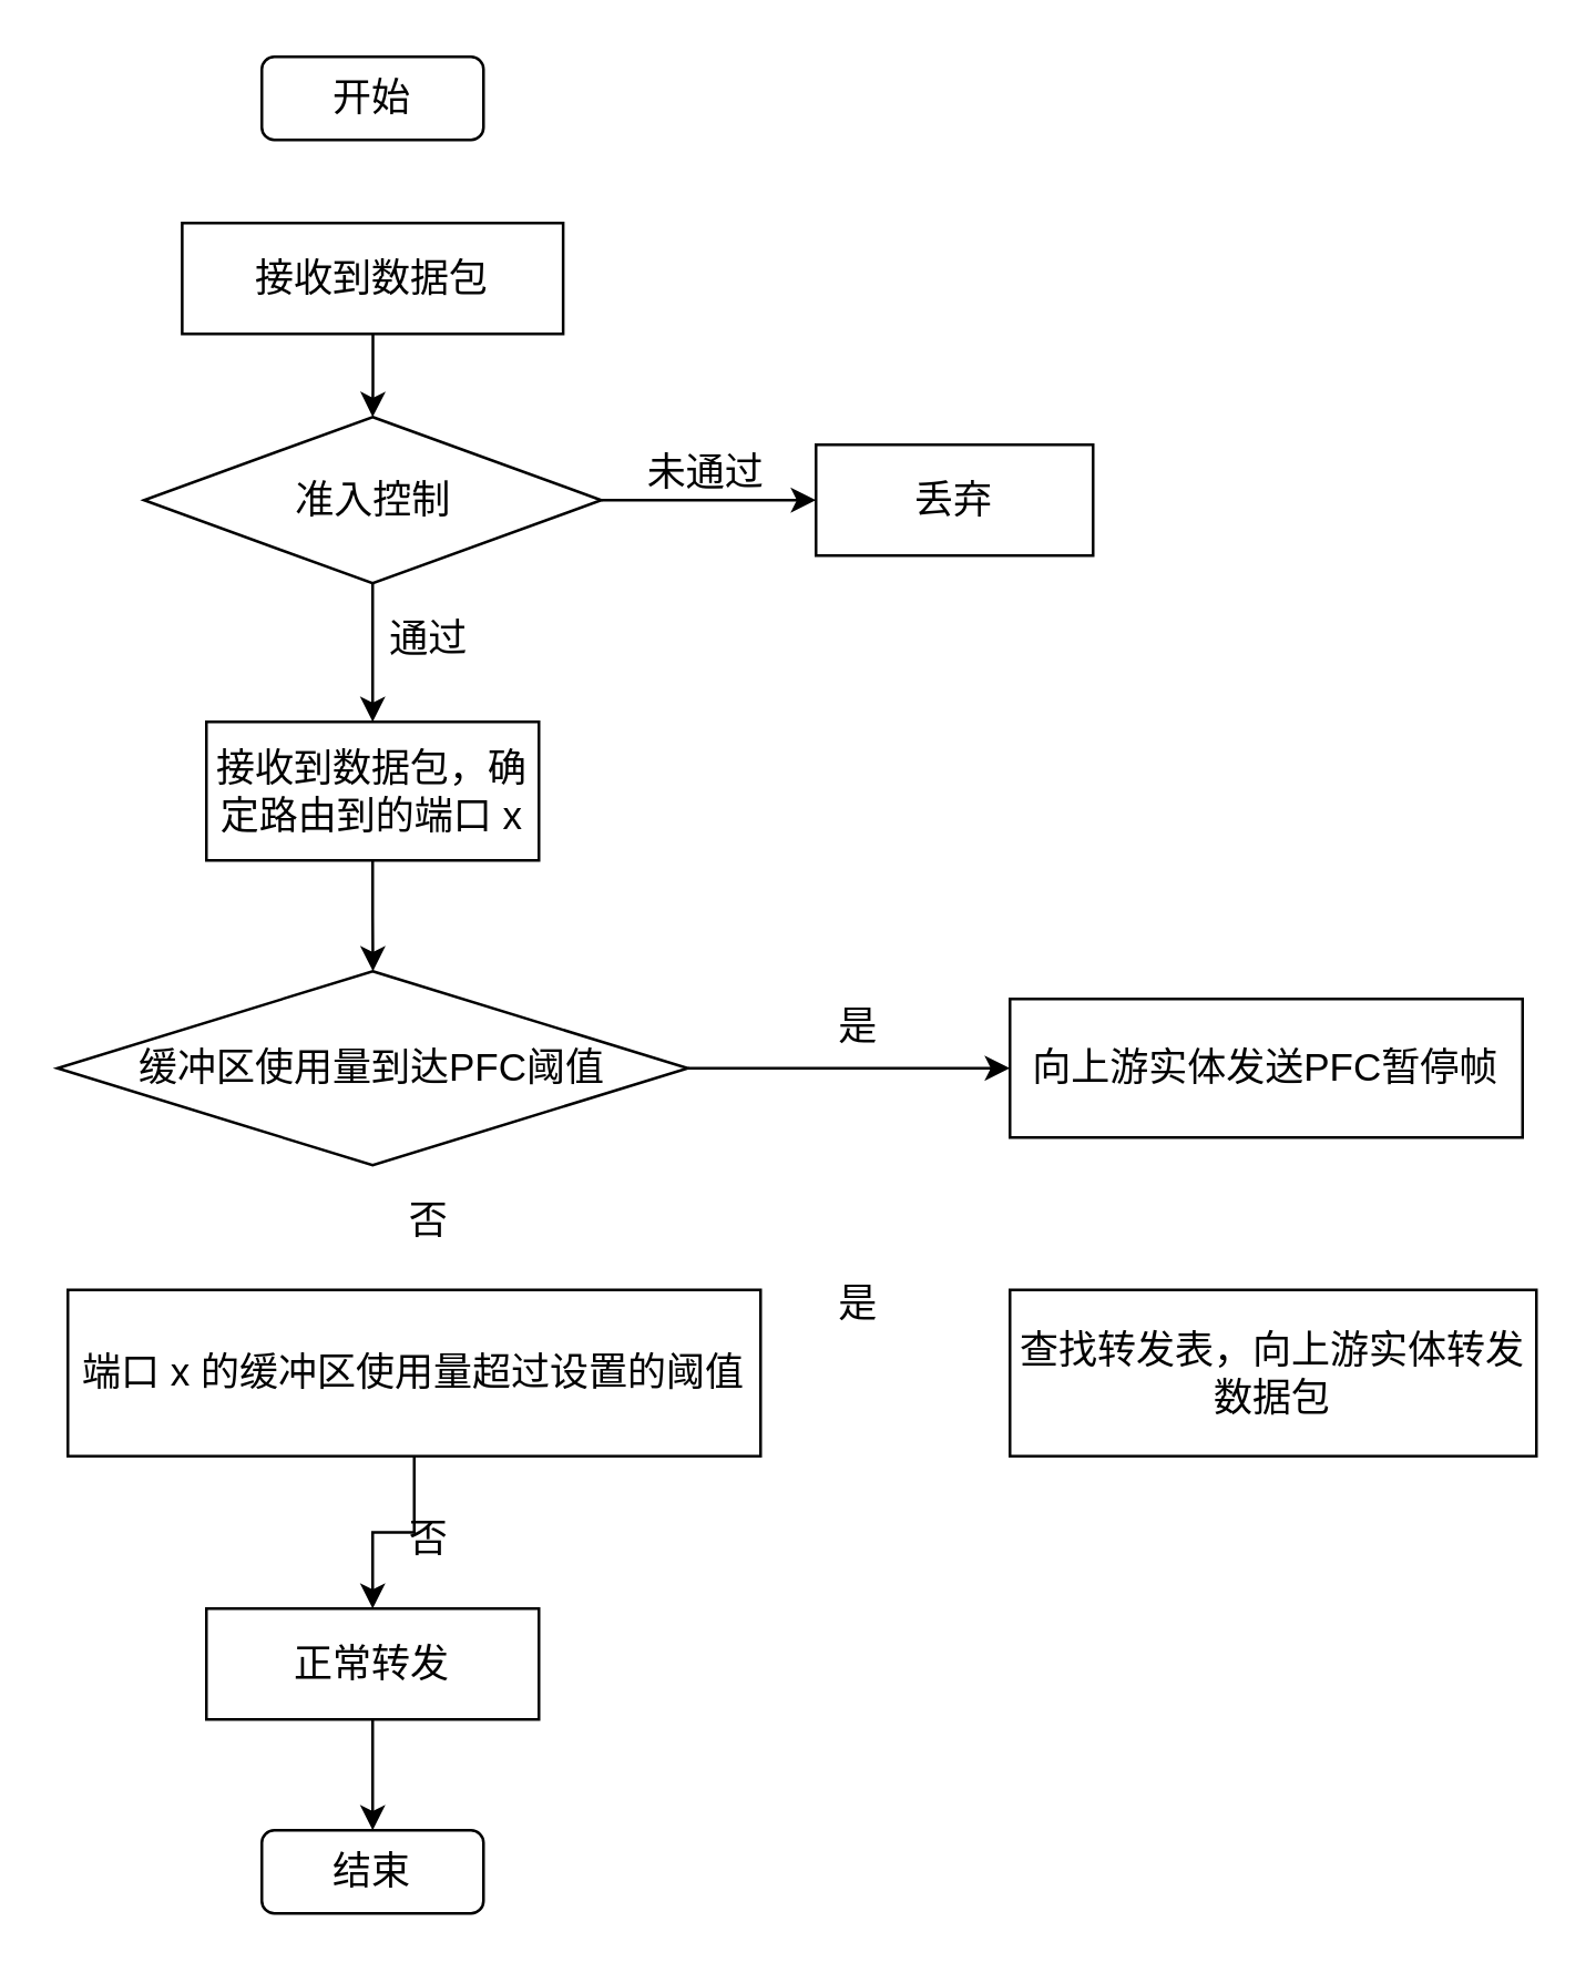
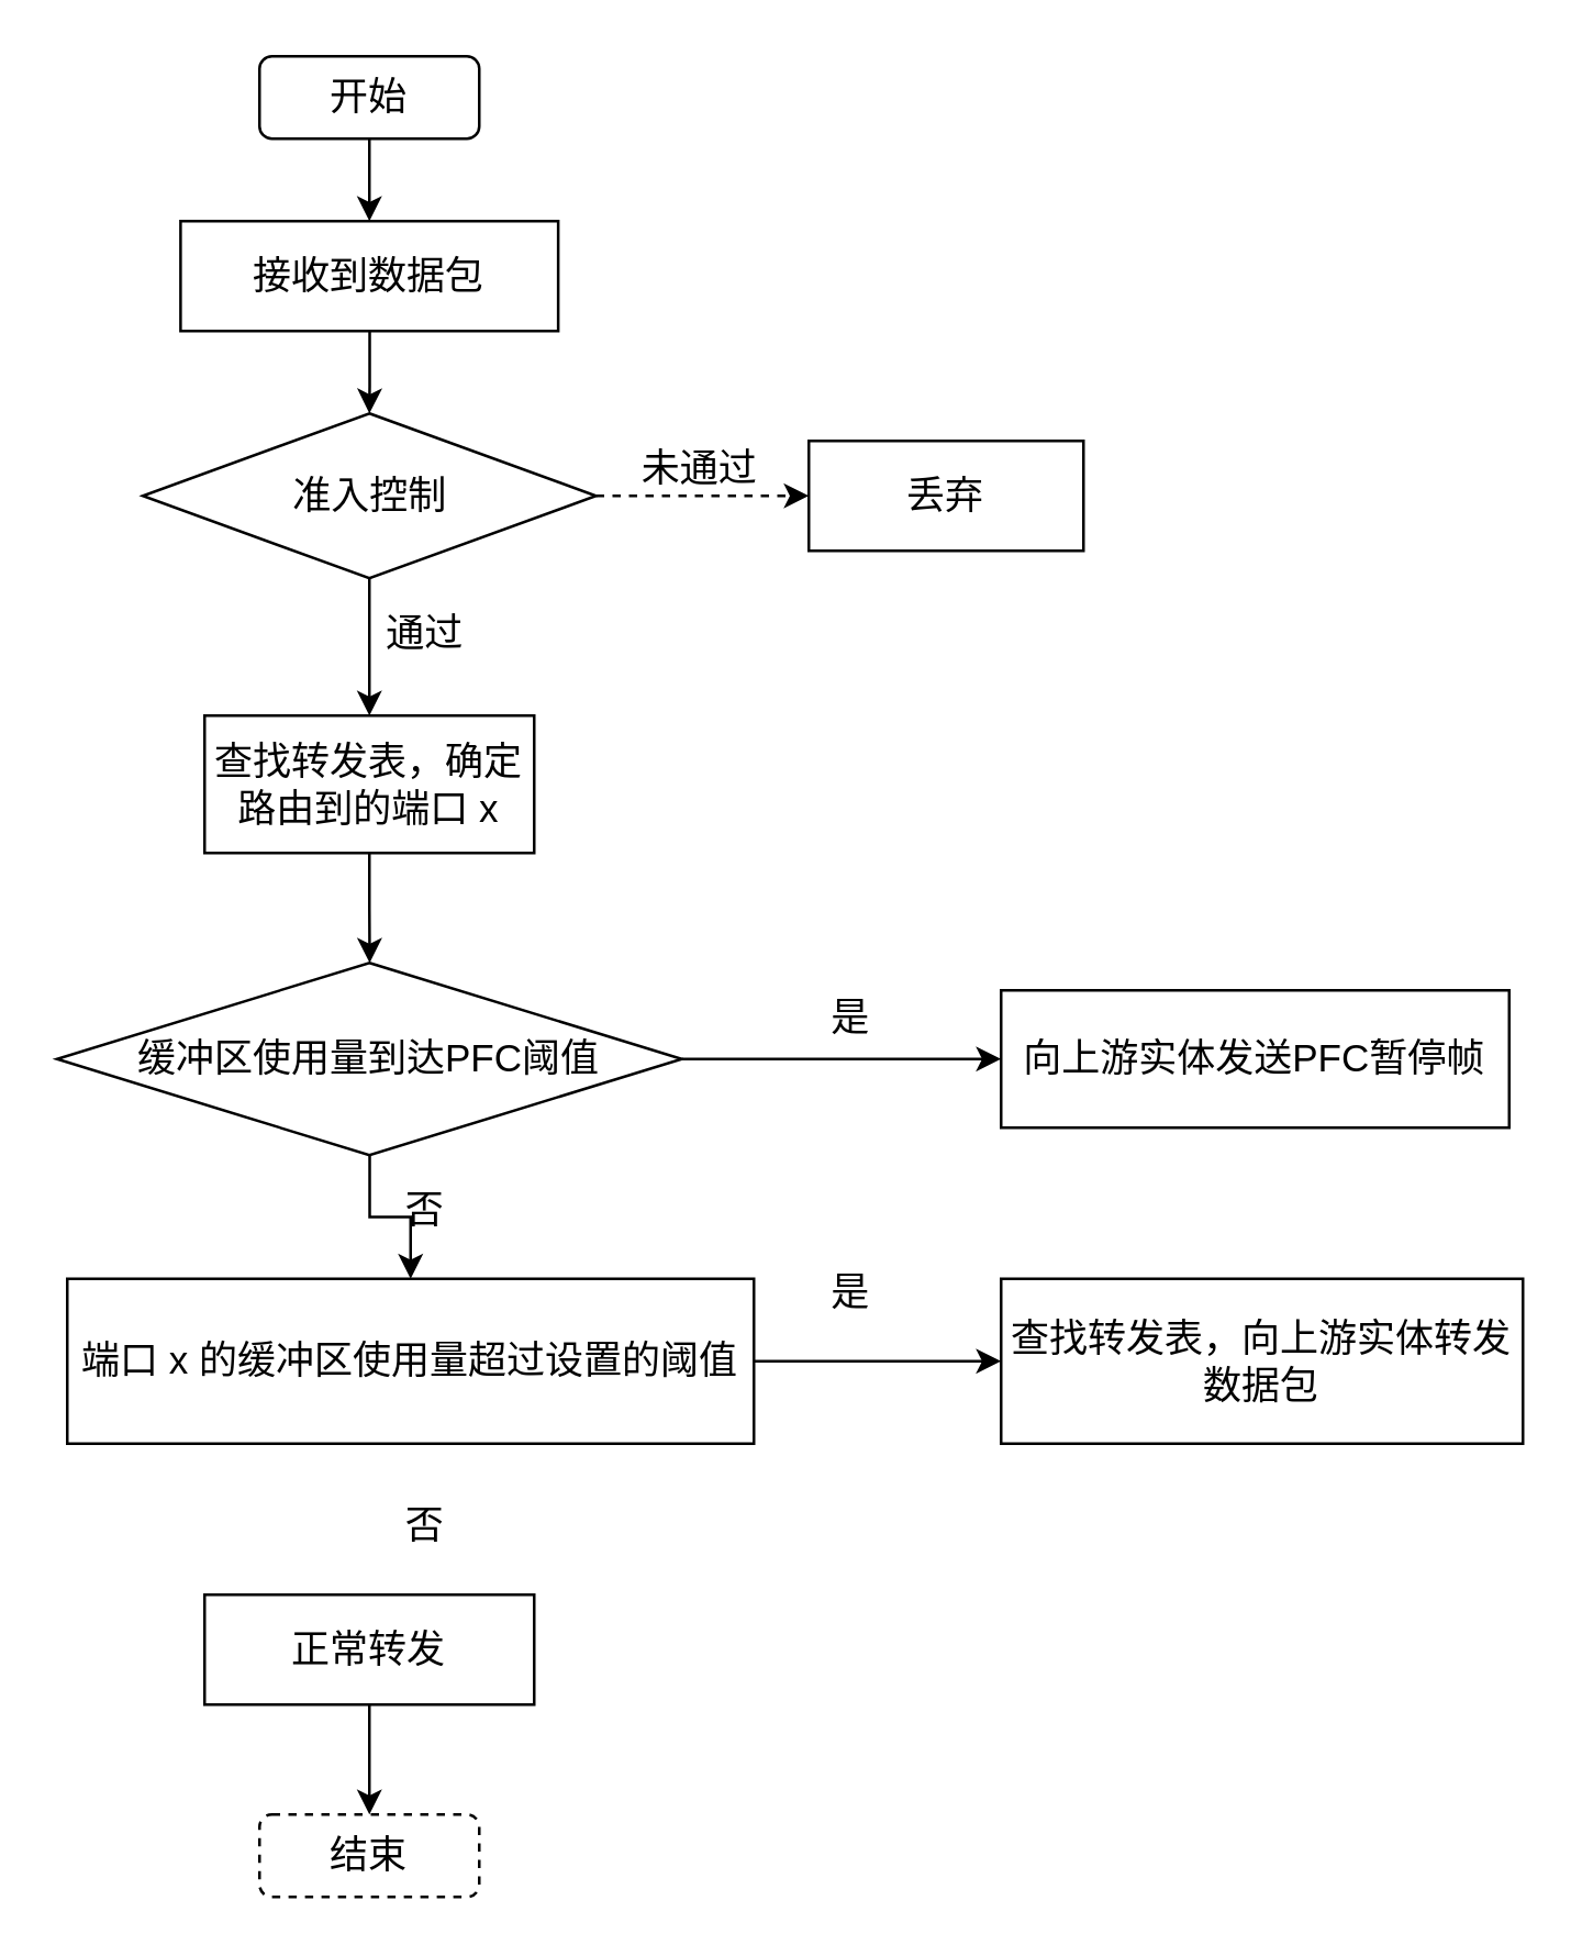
+ <mxCell id="2" style="edgeStyle=orthogonalEdgeStyle;rounded=0;orthogonalLoop=1;jettySize=auto;html=1;exitX=0.5;exitY=1;exitDx=0;exitDy=0;fontSize=14;entryX=0.5;entryY=0;entryDx=0;entryDy=0;" edge="1" parent="1" source="3" target="5"><mxGeometry relative="1" as="geometry"><mxPoint x="133.897" y="80" as="targetPoint" /></mxGeometry></mxCell>
- <mxCell id="7" value="" style="edgeStyle=orthogonalEdgeStyle;rounded=0;orthogonalLoop=1;jettySize=auto;html=1;fontSize=14;" edge="1" parent="1" source="8" target="12"><mxGeometry relative="1" as="geometry" /></mxCell>
+ <mxCell id="7" value="" style="edgeStyle=orthogonalEdgeStyle;rounded=0;orthogonalLoop=1;jettySize=auto;html=1;fontSize=14;dashed=1;" edge="1" parent="1" source="8" target="12"><mxGeometry relative="1" as="geometry" /></mxCell>
- <mxCell id="10" value="接收到数据包，确定路由到的端口 x" style="whiteSpace=wrap;html=1;fontSize=14;rounded=0;" vertex="1" parent="1"><mxGeometry x="74" y="260" width="120" height="50" as="geometry" /></mxCell>
+ <mxCell id="10" value="查找转发表，确定路由到的端口 x" style="whiteSpace=wrap;html=1;fontSize=14;rounded=0;" vertex="1" parent="1"><mxGeometry x="74" y="260" width="120" height="50" as="geometry" /></mxCell>
+ <mxCell id="15" value="" style="edgeStyle=orthogonalEdgeStyle;rounded=0;orthogonalLoop=1;jettySize=auto;html=1;fontSize=14;" edge="1" parent="1" source="16" target="22"><mxGeometry relative="1" as="geometry" /></mxCell>
+ <mxCell id="20" style="edgeStyle=orthogonalEdgeStyle;rounded=0;orthogonalLoop=1;jettySize=auto;html=1;exitX=1;exitY=0.5;exitDx=0;exitDy=0;fontSize=14;entryX=0;entryY=0.5;entryDx=0;entryDy=0;" edge="1" parent="1" source="22" target="24"><mxGeometry relative="1" as="geometry"><mxPoint x="364" y="490" as="targetPoint" /></mxGeometry></mxCell>
- <mxCell id="21" value="" style="edgeStyle=orthogonalEdgeStyle;rounded=0;orthogonalLoop=1;jettySize=auto;html=1;fontSize=14;" edge="1" parent="1" source="22" target="27"><mxGeometry relative="1" as="geometry" /></mxCell>
- <mxCell id="28" value="结束" style="rounded=1;whiteSpace=wrap;html=1;fontSize=14;" vertex="1" parent="1"><mxGeometry x="94" y="660" width="80" height="30" as="geometry" /></mxCell>
+ <mxCell id="28" value="结束" style="rounded=1;whiteSpace=wrap;html=1;fontSize=14;dashed=1;" vertex="1" parent="1"><mxGeometry x="94" y="660" width="80" height="30" as="geometry" /></mxCell>
